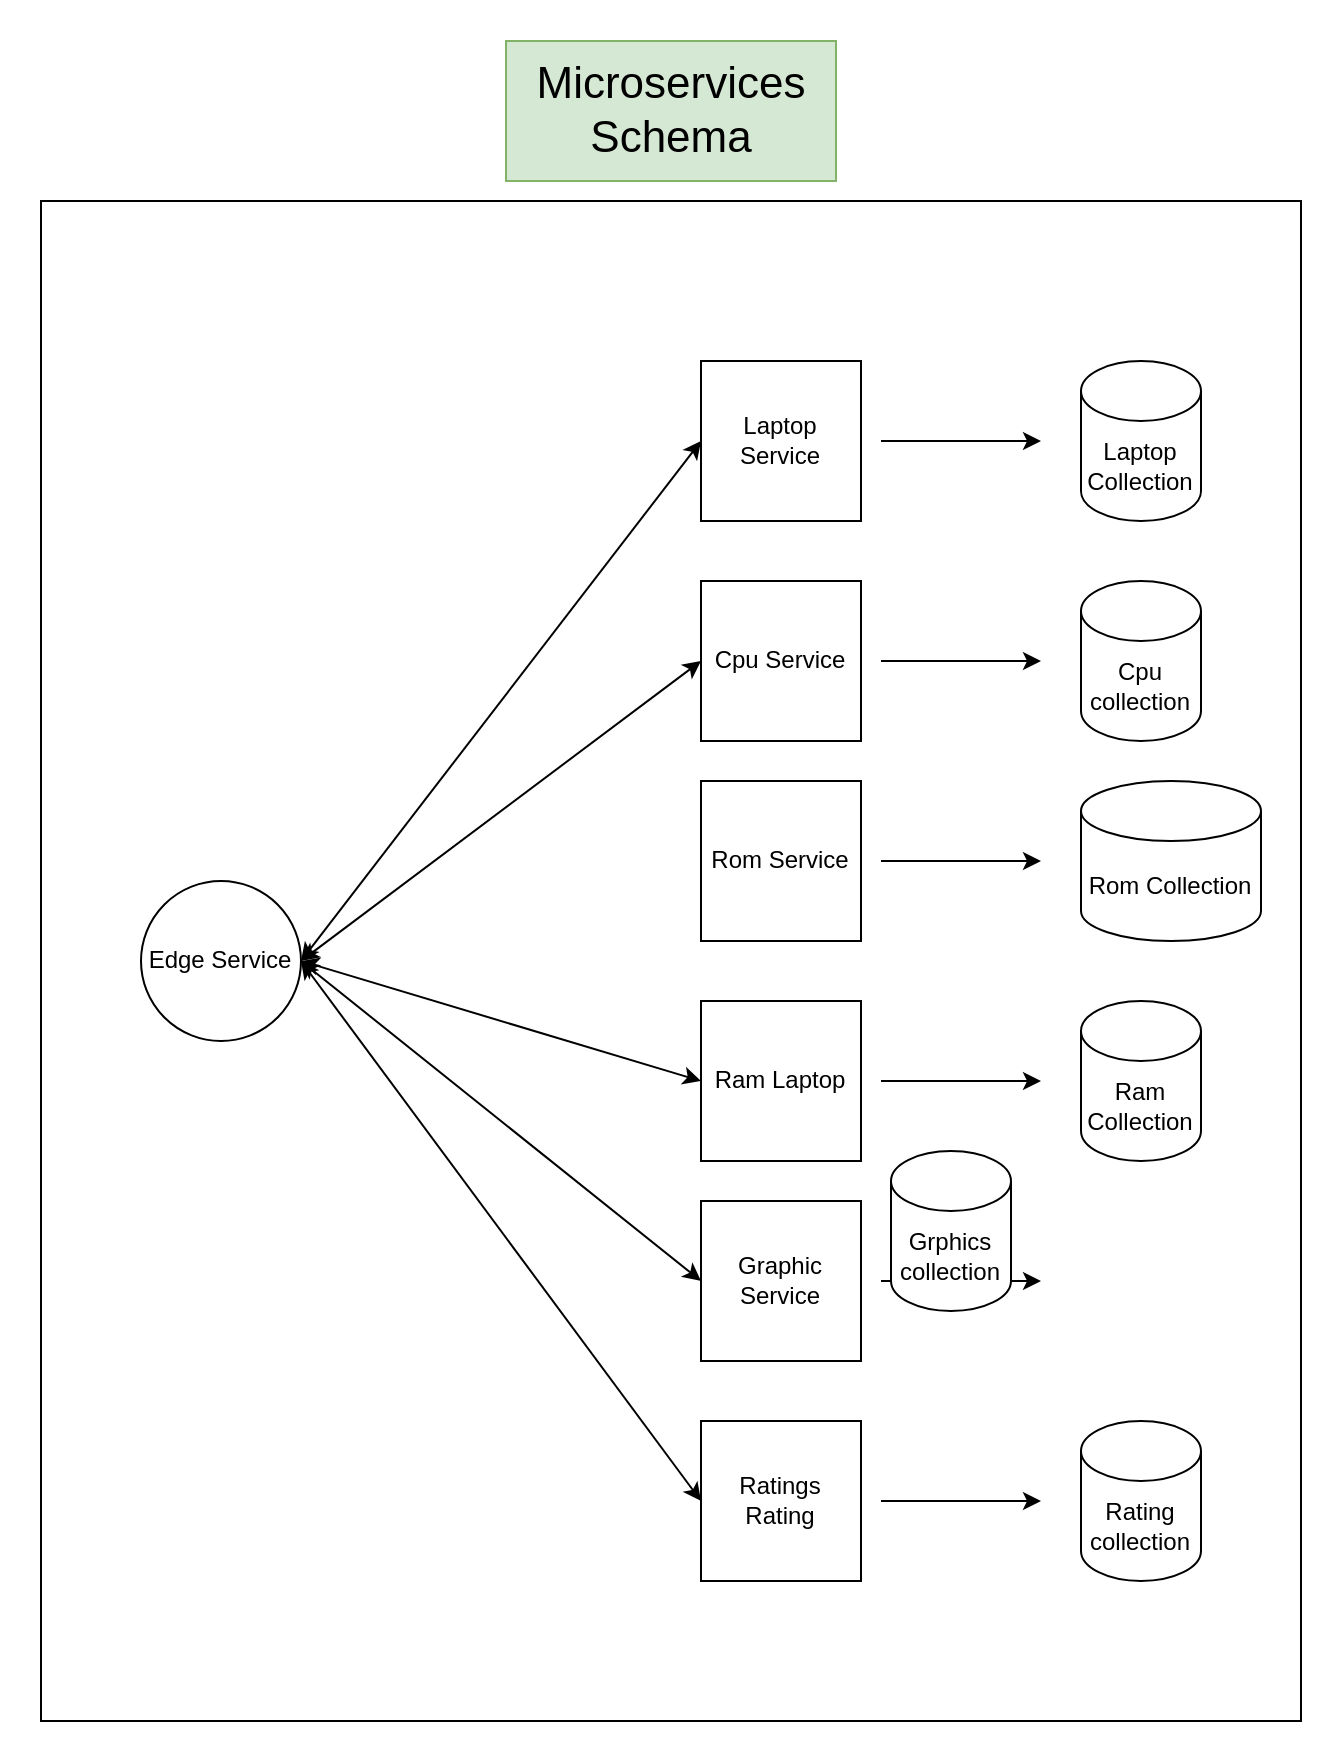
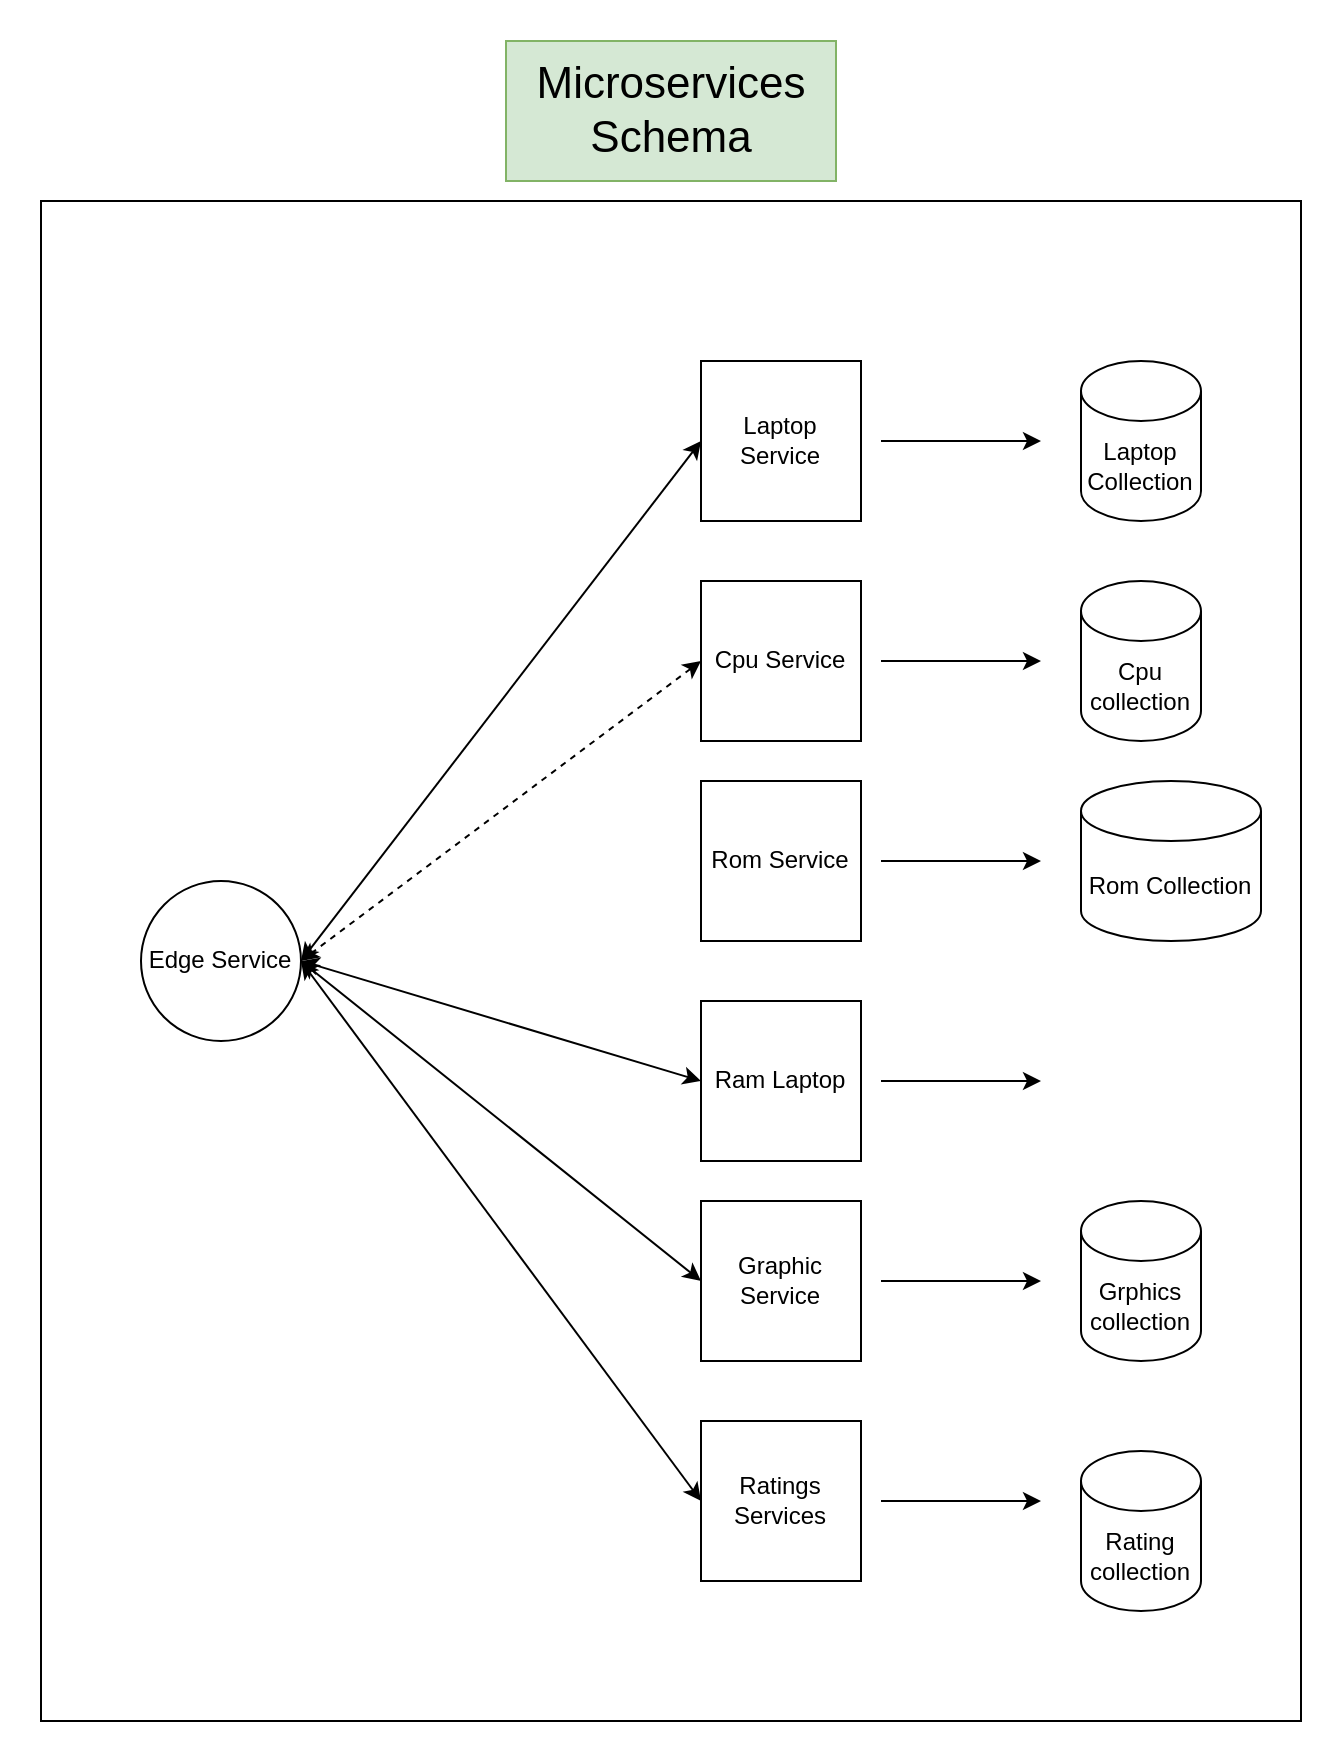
- <mxCell id="24" value="" style="endArrow=classic;startArrow=classic;html=1;rounded=0;exitX=1;exitY=0.5;exitDx=0;exitDy=0;entryX=0;entryY=0.5;entryDx=0;entryDy=0;" edge="1" parent="1" source="22" target="9"><mxGeometry width="50" height="50" relative="1" as="geometry"><mxPoint x="160" y="490" as="sourcePoint" /><mxPoint x="360" y="230" as="targetPoint" /></mxGeometry></mxCell>
+ <mxCell id="24" value="" style="endArrow=classic;startArrow=classic;html=1;rounded=0;exitX=1;exitY=0.5;exitDx=0;exitDy=0;entryX=0;entryY=0.5;entryDx=0;entryDy=0;dashed=1;" edge="1" parent="1" source="22" target="9"><mxGeometry width="50" height="50" relative="1" as="geometry"><mxPoint x="160" y="490" as="sourcePoint" /><mxPoint x="360" y="230" as="targetPoint" /></mxGeometry></mxCell>
- <mxCell id="14" value="Ram Collection" style="shape=cylinder3;whiteSpace=wrap;html=1;boundedLbl=1;backgroundOutline=1;size=15;" vertex="1" parent="1"><mxGeometry x="540" y="500" width="60" height="80" as="geometry" /></mxCell>
- <mxCell id="17" value="Grphics collection" style="shape=cylinder3;whiteSpace=wrap;html=1;boundedLbl=1;backgroundOutline=1;size=15;" vertex="1" parent="1"><mxGeometry x="445" y="575" width="60" height="80" as="geometry" /></mxCell>
+ <mxCell id="17" value="Grphics collection" style="shape=cylinder3;whiteSpace=wrap;html=1;boundedLbl=1;backgroundOutline=1;size=15;" vertex="1" parent="1"><mxGeometry x="540" y="600" width="60" height="80" as="geometry" /></mxCell>
- <mxCell id="21" value="Ratings Rating" style="whiteSpace=wrap;html=1;aspect=fixed;" vertex="1" parent="1"><mxGeometry x="350" y="710" width="80" height="80" as="geometry" /></mxCell>
+ <mxCell id="21" value="Ratings Services" style="whiteSpace=wrap;html=1;aspect=fixed;" vertex="1" parent="1"><mxGeometry x="350" y="710" width="80" height="80" as="geometry" /></mxCell>
- <mxCell id="20" value="Rating collection" style="shape=cylinder3;whiteSpace=wrap;html=1;boundedLbl=1;backgroundOutline=1;size=15;" vertex="1" parent="1"><mxGeometry x="540" y="710" width="60" height="80" as="geometry" /></mxCell>
+ <mxCell id="20" value="Rating collection" style="shape=cylinder3;whiteSpace=wrap;html=1;boundedLbl=1;backgroundOutline=1;size=15;" vertex="1" parent="1"><mxGeometry x="540" y="725" width="60" height="80" as="geometry" /></mxCell>
